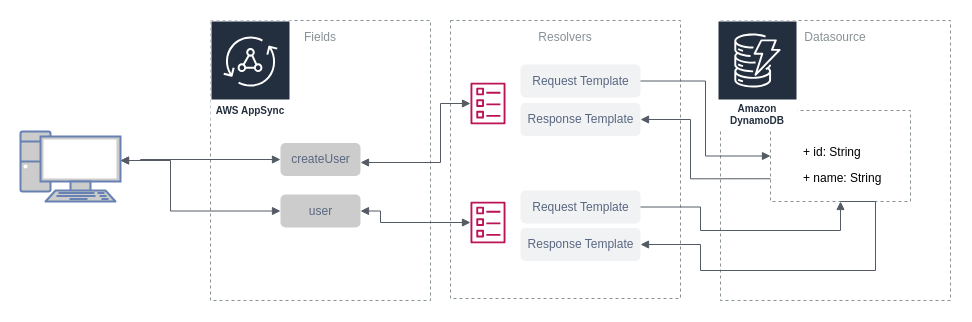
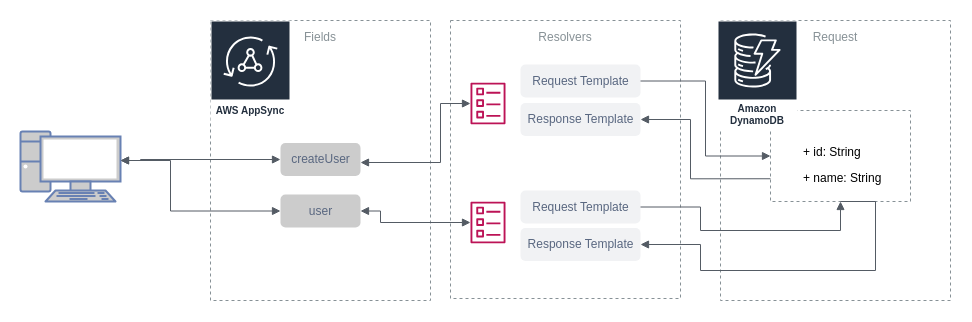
- <mxCell id="4" value="Datasource" style="outlineConnect=0;gradientColor=none;html=1;whiteSpace=wrap;fontSize=12;fontStyle=0;strokeColor=#879196;fillColor=none;verticalAlign=top;align=center;fontColor=#879196;dashed=1;spacingTop=3;" parent="1" vertex="1"><mxGeometry x="720" y="20" width="230" height="280" as="geometry" /></mxCell>
+ <mxCell id="4" value="Request" style="outlineConnect=0;gradientColor=none;html=1;whiteSpace=wrap;fontSize=12;fontStyle=0;strokeColor=#879196;fillColor=none;verticalAlign=top;align=center;fontColor=#879196;dashed=1;spacingTop=3;" parent="1" vertex="1"><mxGeometry x="720" y="20" width="230" height="280" as="geometry" /></mxCell>
